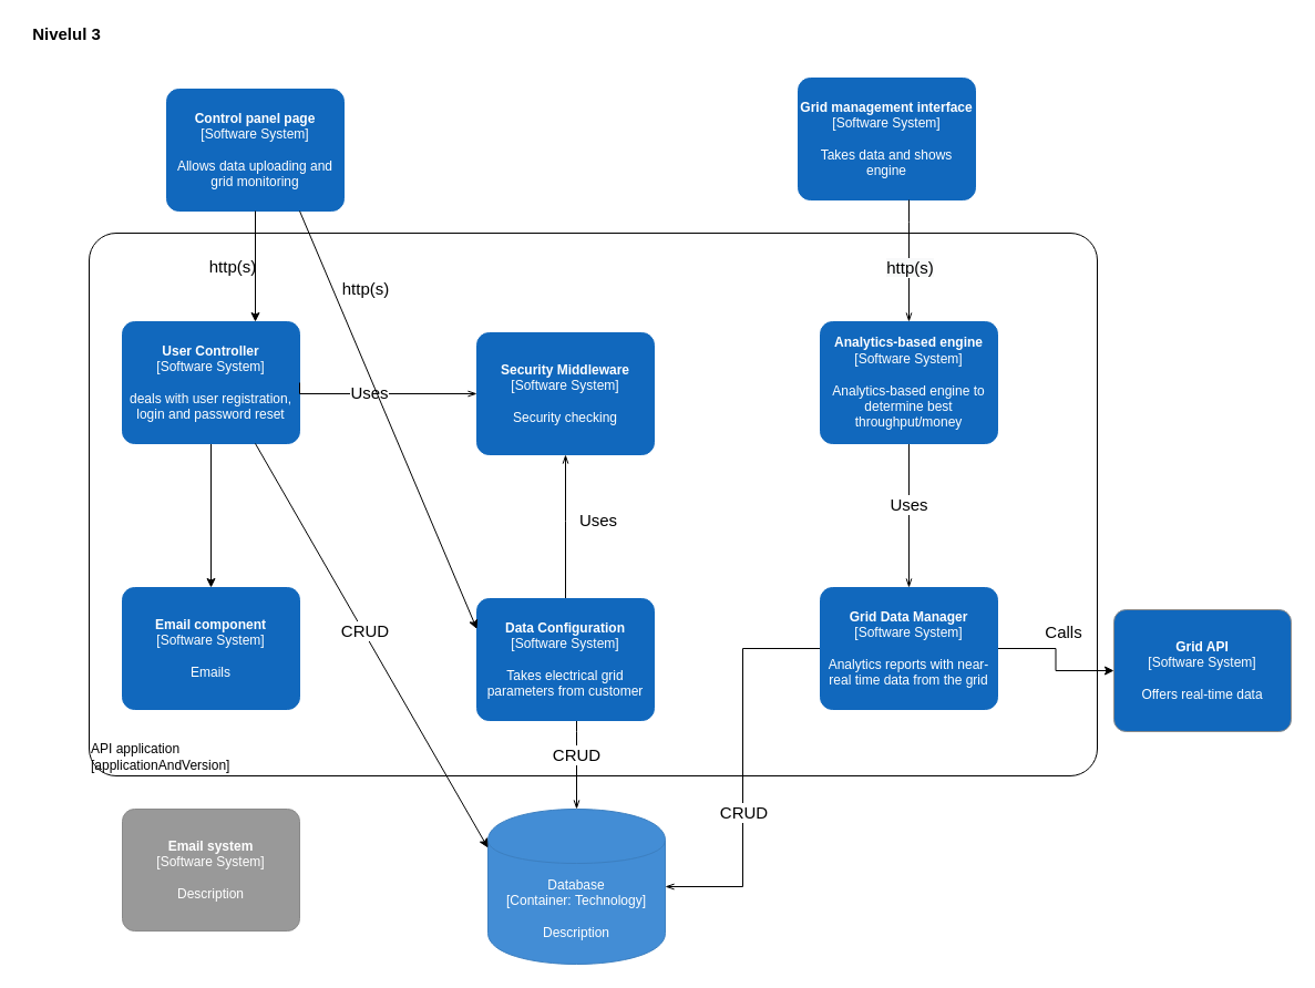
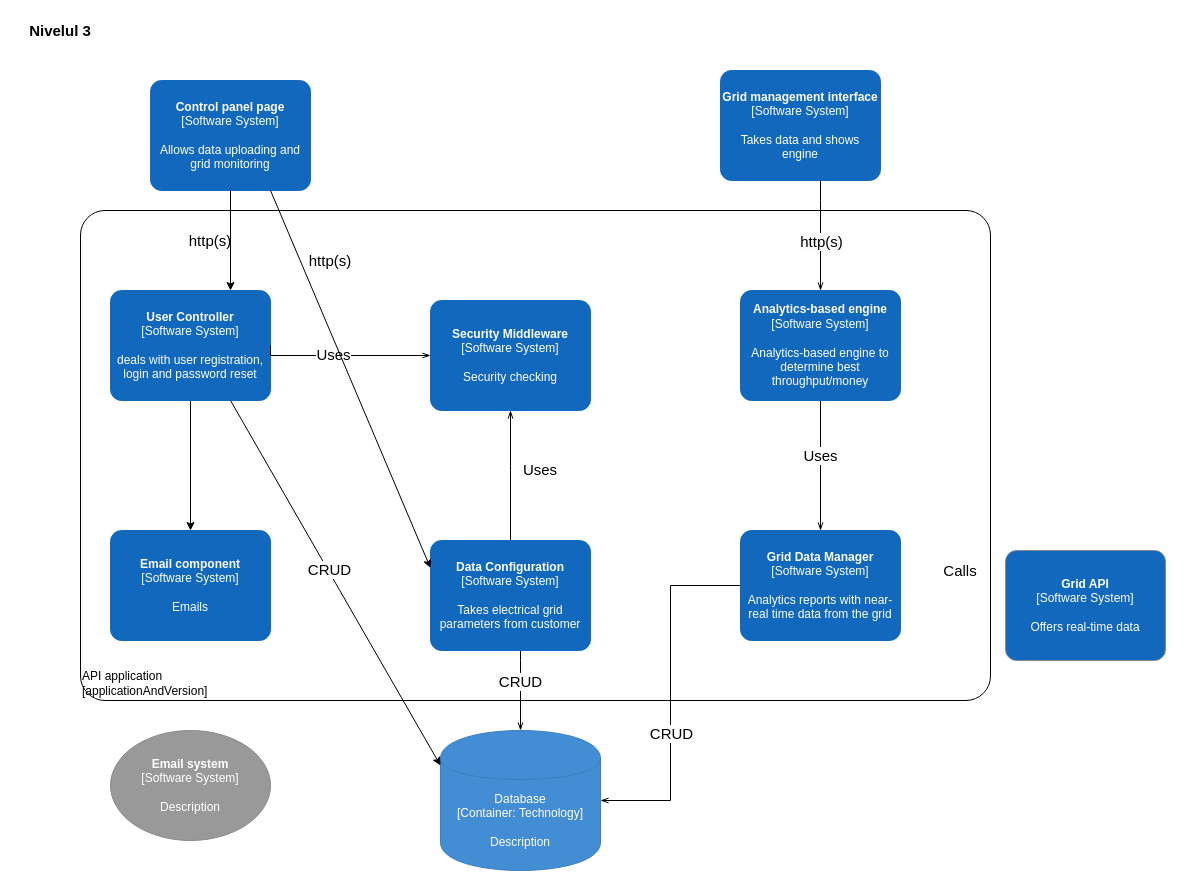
- <mxCell id="11" style="edgeStyle=orthogonalEdgeStyle;rounded=0;orthogonalLoop=1;jettySize=auto;html=1;entryX=0;entryY=0.5;entryDx=0;entryDy=0;entryPerimeter=0;fontSize=15;" parent="1" source="14" target="15" edge="1"><mxGeometry relative="1" as="geometry" /></mxCell>
- <mxCell id="21" value="&lt;b&gt;Email system&lt;/b&gt;&lt;div&gt;[Software System]&lt;/div&gt;&lt;br&gt;&lt;div&gt;Description&lt;/div&gt;" style="rounded=1;whiteSpace=wrap;html=1;labelBackgroundColor=none;fillColor=#999999;fontColor=#ffffff;align=center;arcSize=10;strokeColor=#8A8A8A;metaEdit=1;metaData={&quot;c4Type&quot;:{&quot;editable&quot;:false}};points=[[0.25,0,0],[0.5,0,0],[0.75,0,0],[1,0.25,0],[1,0.5,0],[1,0.75,0],[0.75,1,0],[0.5,1,0],[0.25,1,0],[0,0.75,0],[0,0.5,0],[0,0.25,0]];" parent="1" vertex="1"><mxGeometry x="110" y="730" width="160" height="110.0" as="geometry" /></mxCell>
+ <mxCell id="21" value="&lt;b&gt;Email system&lt;/b&gt;&lt;div&gt;[Software System]&lt;/div&gt;&lt;br&gt;&lt;div&gt;Description&lt;/div&gt;" style="ellipse;whiteSpace=wrap;html=1;labelBackgroundColor=none;fillColor=#999999;fontColor=#ffffff;align=center;arcSize=10;strokeColor=#8A8A8A;metaEdit=1;metaData={&quot;c4Type&quot;:{&quot;editable&quot;:false}};points=[[0.25,0,0],[0.5,0,0],[0.75,0,0],[1,0.25,0],[1,0.5,0],[1,0.75,0],[0.75,1,0],[0.5,1,0],[0.25,1,0],[0,0.75,0],[0,0.5,0],[0,0.25,0]];" parent="1" vertex="1"><mxGeometry x="110" y="730" width="160" height="110.0" as="geometry" /></mxCell>
